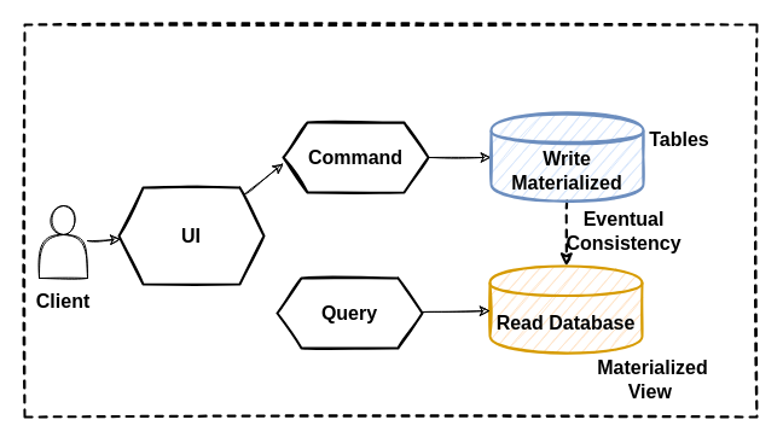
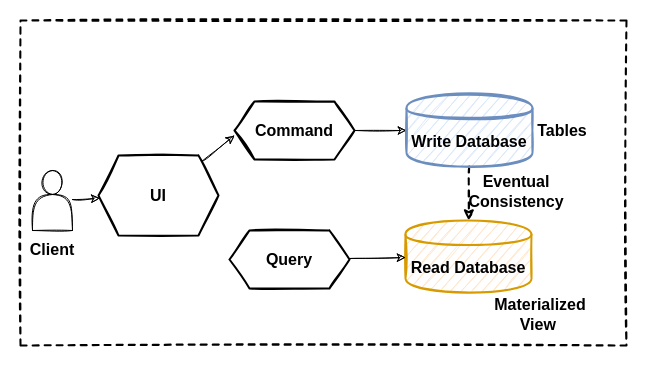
- <mxCell id="15" value="Tables" style="text;html=1;strokeColor=none;fillColor=none;align=center;verticalAlign=middle;whiteSpace=wrap;rounded=0;sketch=1;fontStyle=1;fontSize=16;" parent="1" vertex="1"><mxGeometry x="542.25" y="105" width="40" height="20" as="geometry" /></mxCell>
+ <mxCell id="15" value="Tables" style="text;html=1;strokeColor=none;fillColor=none;align=center;verticalAlign=middle;whiteSpace=wrap;rounded=0;sketch=1;fontStyle=1;fontSize=16;" parent="1" vertex="1"><mxGeometry x="542.25" y="120" width="40" height="20" as="geometry" /></mxCell>
- <mxCell id="13" value="Write Materialized" style="shape=cylinder;whiteSpace=wrap;html=1;boundedLbl=1;backgroundOutline=1;fontSize=16;fontStyle=1;strokeWidth=2;sketch=1;fillColor=#dae8fc;strokeColor=#6c8ebf;" parent="1" vertex="1"><mxGeometry x="406" y="94" width="126" height="72" as="geometry" /></mxCell>
+ <mxCell id="13" value="Write Database" style="shape=cylinder;whiteSpace=wrap;html=1;boundedLbl=1;backgroundOutline=1;fontSize=16;fontStyle=1;strokeWidth=2;sketch=1;fillColor=#dae8fc;strokeColor=#6c8ebf;" parent="1" vertex="1"><mxGeometry x="406" y="94" width="126" height="72" as="geometry" /></mxCell>
